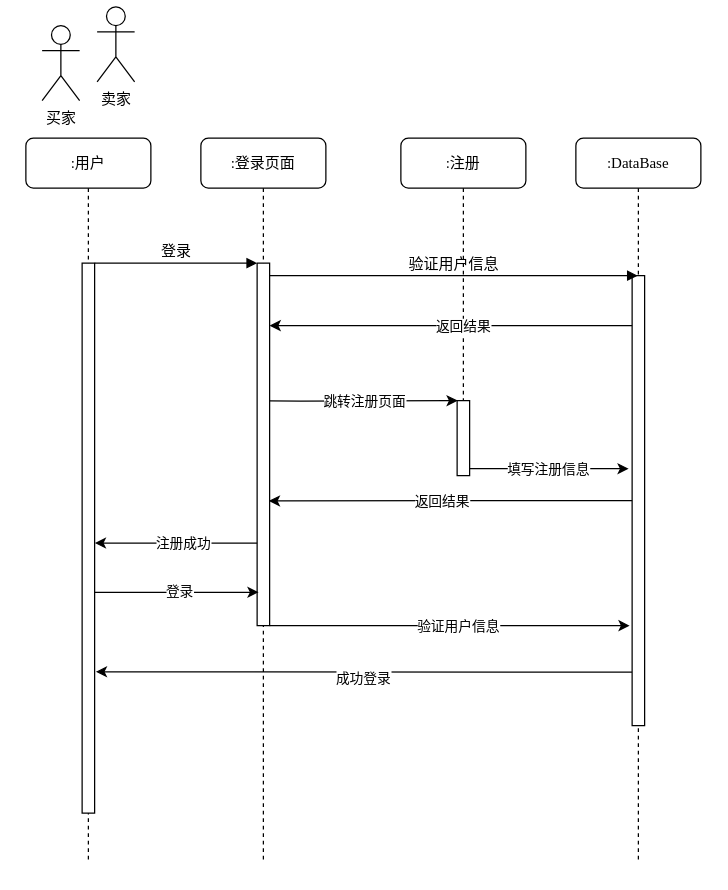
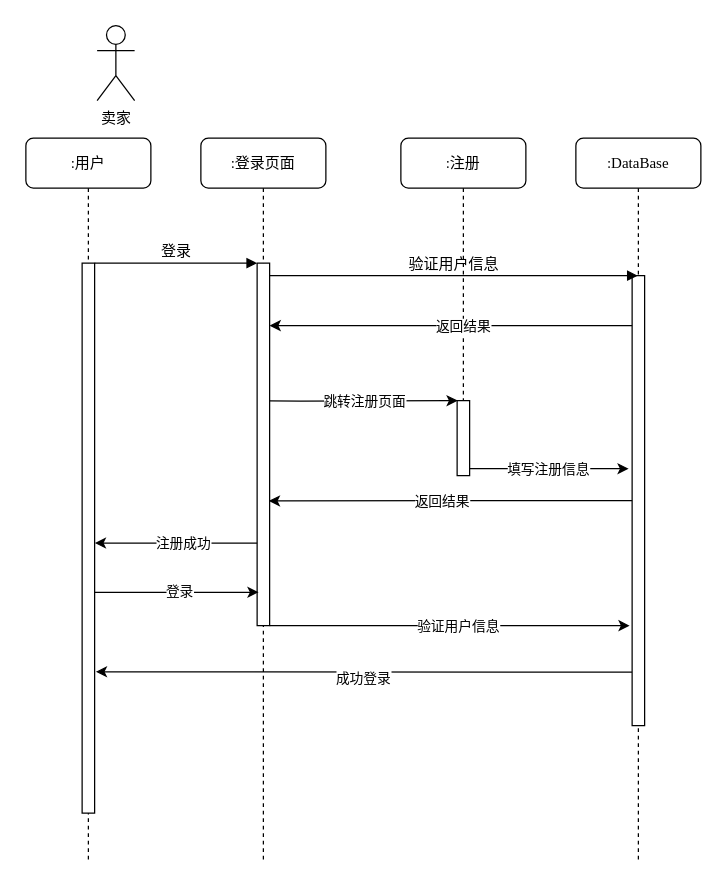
- <mxCell id="29" value="卖家" style="shape=umlActor;verticalLabelPosition=bottom;verticalAlign=top;html=1;outlineConnect=0;" vertex="1" parent="1"><mxGeometry x="77" y="5" width="30" height="60" as="geometry" /></mxCell>
+ <mxCell id="29" value="卖家" style="shape=umlActor;verticalLabelPosition=bottom;verticalAlign=top;html=1;outlineConnect=0;" vertex="1" parent="1"><mxGeometry x="77" y="20" width="30" height="60" as="geometry" /></mxCell>
- <mxCell id="28" value="买家" style="shape=umlActor;verticalLabelPosition=bottom;verticalAlign=top;html=1;outlineConnect=0;" vertex="1" parent="1"><mxGeometry x="33" y="20" width="30" height="60" as="geometry" /></mxCell>
